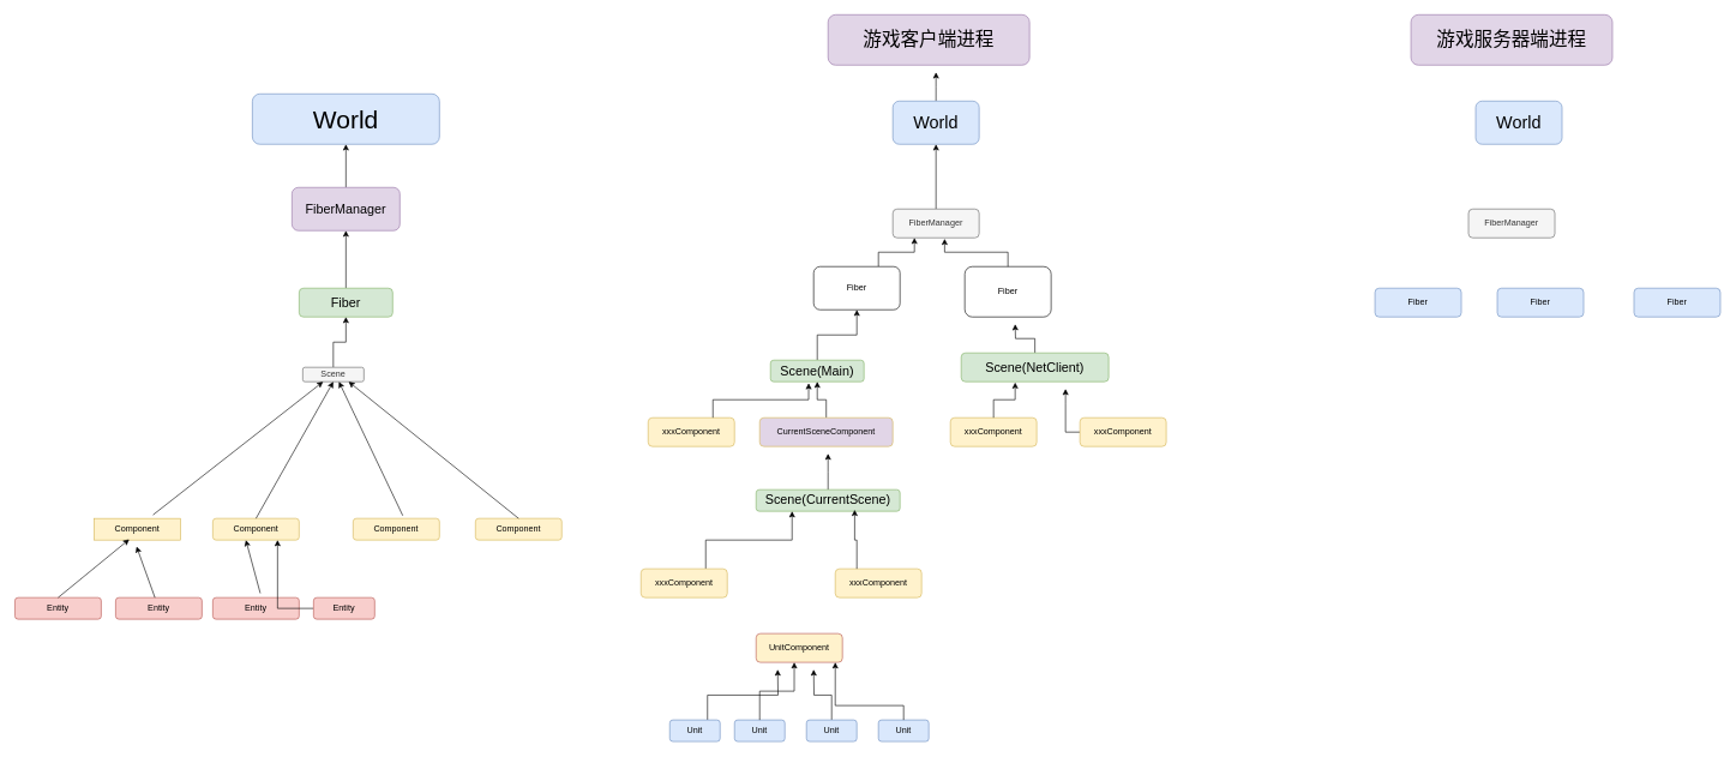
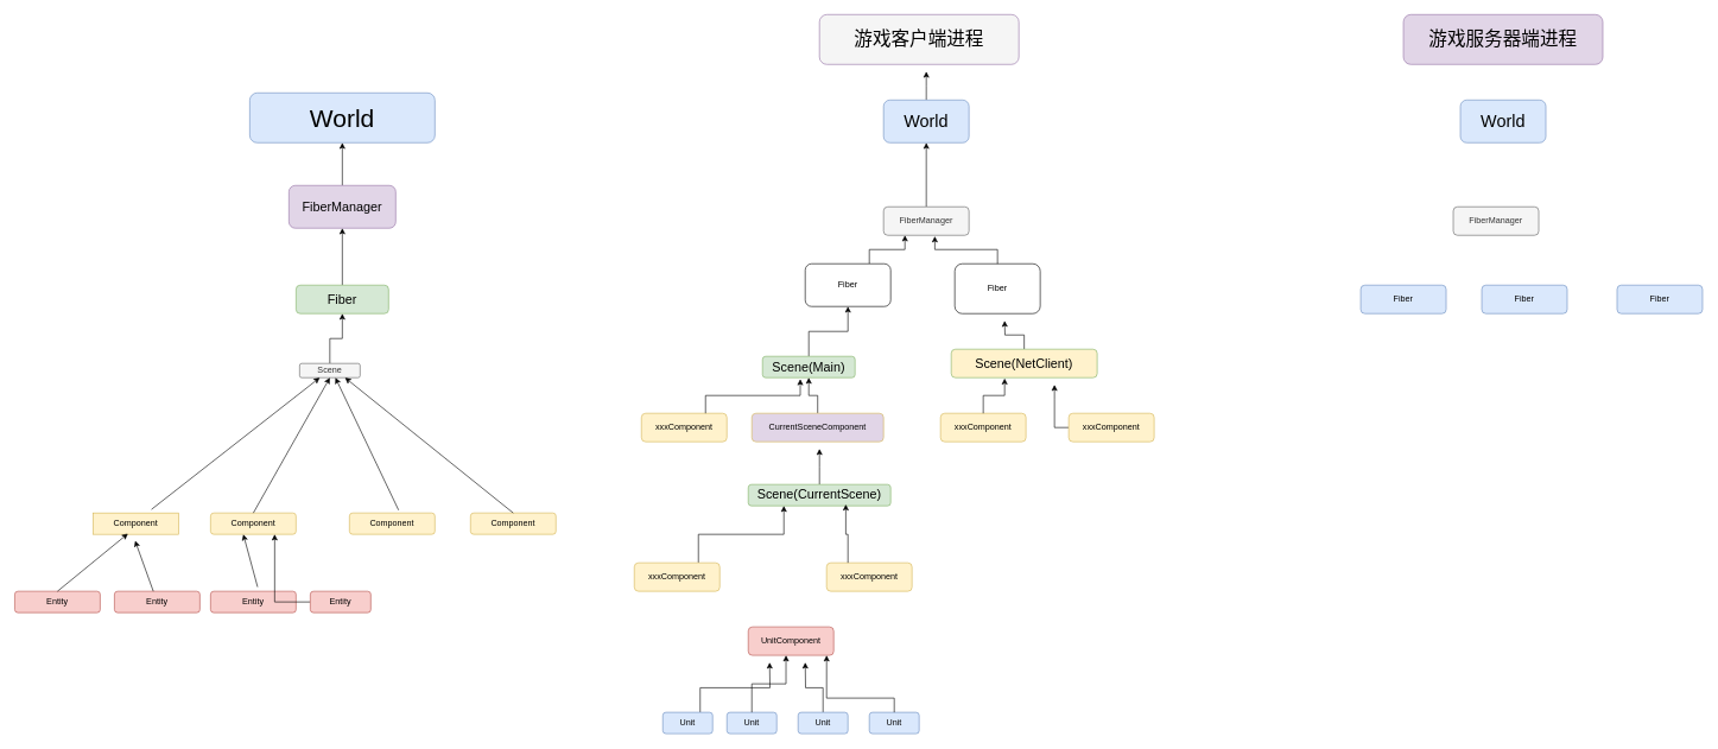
- <mxCell id="25" value="游戏客户端进程" style="rounded=1;whiteSpace=wrap;html=1;fontSize=26;fillColor=#e1d5e7;strokeColor=#9673a6;" vertex="1" parent="1"><mxGeometry x="1150" y="20" width="280" height="70" as="geometry" /></mxCell>
+ <mxCell id="25" value="游戏客户端进程" style="rounded=1;whiteSpace=wrap;html=1;fontSize=26;fillColor=#f5f5f5;strokeColor=#9673a6;" vertex="1" parent="1"><mxGeometry x="1150" y="20" width="280" height="70" as="geometry" /></mxCell>
- <mxCell id="61" value="游戏服务器端进程" style="rounded=1;whiteSpace=wrap;html=1;fontSize=26;fillColor=#e1d5e7;strokeColor=#9673a6;" vertex="1" parent="1"><mxGeometry x="1960" y="20" width="280" height="70" as="geometry" /></mxCell>
+ <mxCell id="61" value="游戏服务器端进程" style="rounded=1;whiteSpace=wrap;html=1;fontSize=26;fillColor=#e1d5e7;strokeColor=#9673a6;" vertex="1" parent="1"><mxGeometry x="1970" y="20" width="280" height="70" as="geometry" /></mxCell>
- <mxCell id="37" value="Scene(NetClient)" style="rounded=1;whiteSpace=wrap;html=1;fillColor=#d5e8d4;strokeColor=#82b366;fontSize=18;" vertex="1" parent="1"><mxGeometry x="1335" y="490" width="205" height="40" as="geometry" /></mxCell>
+ <mxCell id="37" value="Scene(NetClient)" style="rounded=1;whiteSpace=wrap;html=1;fillColor=#fff2cc;strokeColor=#82b366;fontSize=18;" vertex="1" parent="1"><mxGeometry x="1335" y="490" width="205" height="40" as="geometry" /></mxCell>
- <mxCell id="51" value="UnitComponent" style="rounded=1;whiteSpace=wrap;html=1;fillColor=#fff2cc;strokeColor=#b85450;" vertex="1" parent="1"><mxGeometry x="1050" y="880" width="120" height="40" as="geometry" /></mxCell>
+ <mxCell id="51" value="UnitComponent" style="rounded=1;whiteSpace=wrap;html=1;fillColor=#f8cecc;strokeColor=#b85450;" vertex="1" parent="1"><mxGeometry x="1050" y="880" width="120" height="40" as="geometry" /></mxCell>
